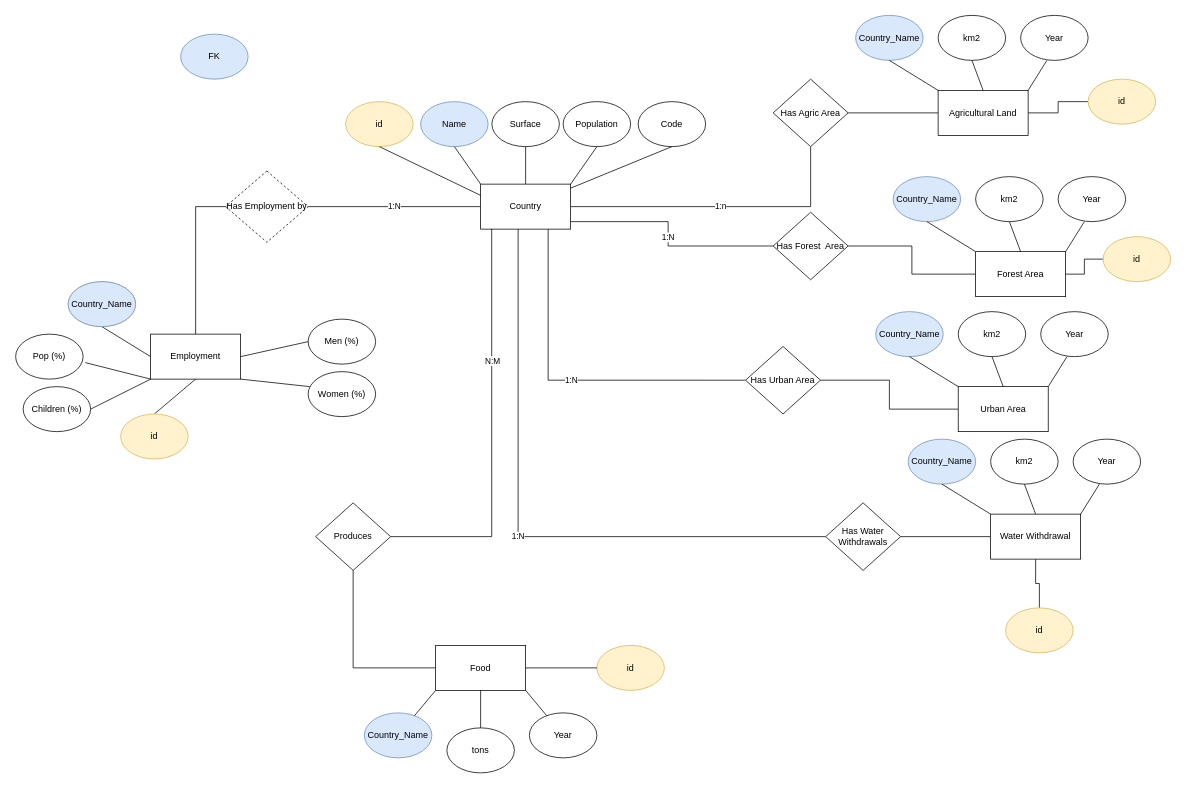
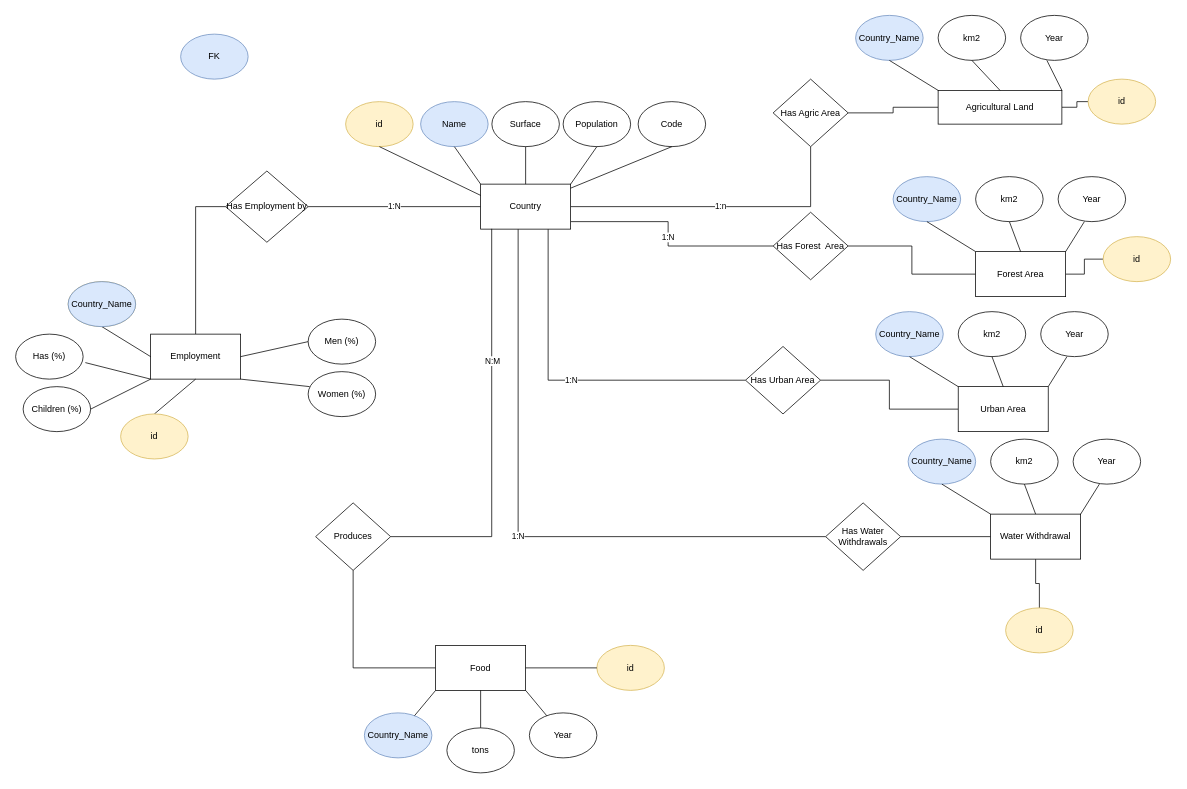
- <mxCell id="22" value="Agricultural Land" style="rounded=0;whiteSpace=wrap;html=1;" parent="1" vertex="1"><mxGeometry x="1250" y="120" width="120" height="60" as="geometry" /></mxCell>
+ <mxCell id="22" value="Agricultural Land" style="rounded=0;whiteSpace=wrap;html=1;" parent="1" vertex="1"><mxGeometry x="1250" y="120" width="165" height="45" as="geometry" /></mxCell>
- <mxCell id="30" value="Has Employment by" style="rhombus;whiteSpace=wrap;html=1;dashed=1;" parent="1" vertex="1"><mxGeometry x="300" y="227.5" width="110" height="95" as="geometry" /></mxCell>
+ <mxCell id="30" value="Has Employment by" style="rhombus;whiteSpace=wrap;html=1;" parent="1" vertex="1"><mxGeometry x="300" y="227.5" width="110" height="95" as="geometry" /></mxCell>
- <mxCell id="36" value="Pop (%)" style="ellipse;whiteSpace=wrap;html=1;" parent="1" vertex="1"><mxGeometry x="20" y="445" width="90" height="60" as="geometry" /></mxCell>
+ <mxCell id="36" value="Has (%)" style="ellipse;whiteSpace=wrap;html=1;" parent="1" vertex="1"><mxGeometry x="20" y="445" width="90" height="60" as="geometry" /></mxCell>
